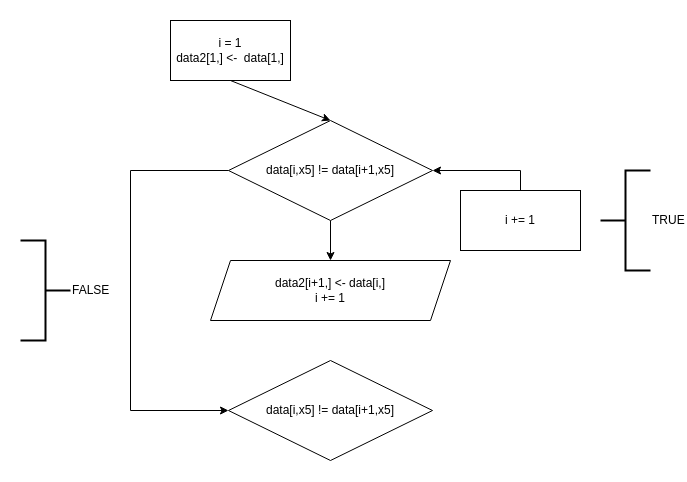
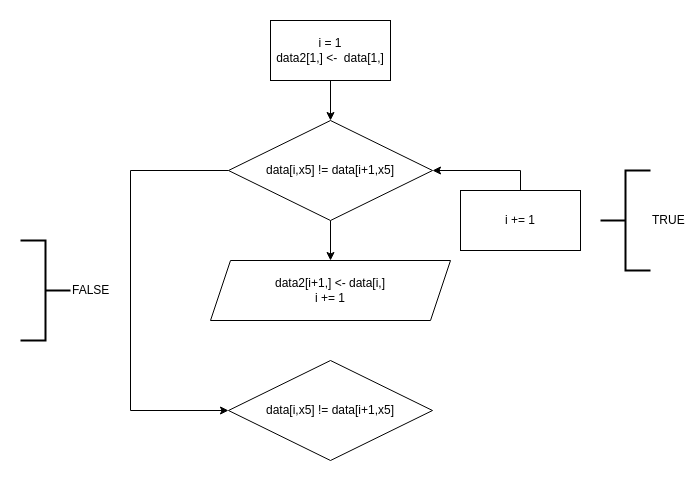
- <mxCell id="2" value="i = 1&lt;br&gt;data2[1,] &amp;lt;-&amp;nbsp; data[1,]" style="rounded=0;whiteSpace=wrap;html=1;" vertex="1" parent="1"><mxGeometry x="170" y="20" width="120" height="60" as="geometry" /></mxCell>
+ <mxCell id="2" value="i = 1&lt;br&gt;data2[1,] &amp;lt;-&amp;nbsp; data[1,]" style="rounded=0;whiteSpace=wrap;html=1;" vertex="1" parent="1"><mxGeometry x="270" y="20" width="120" height="60" as="geometry" /></mxCell>
